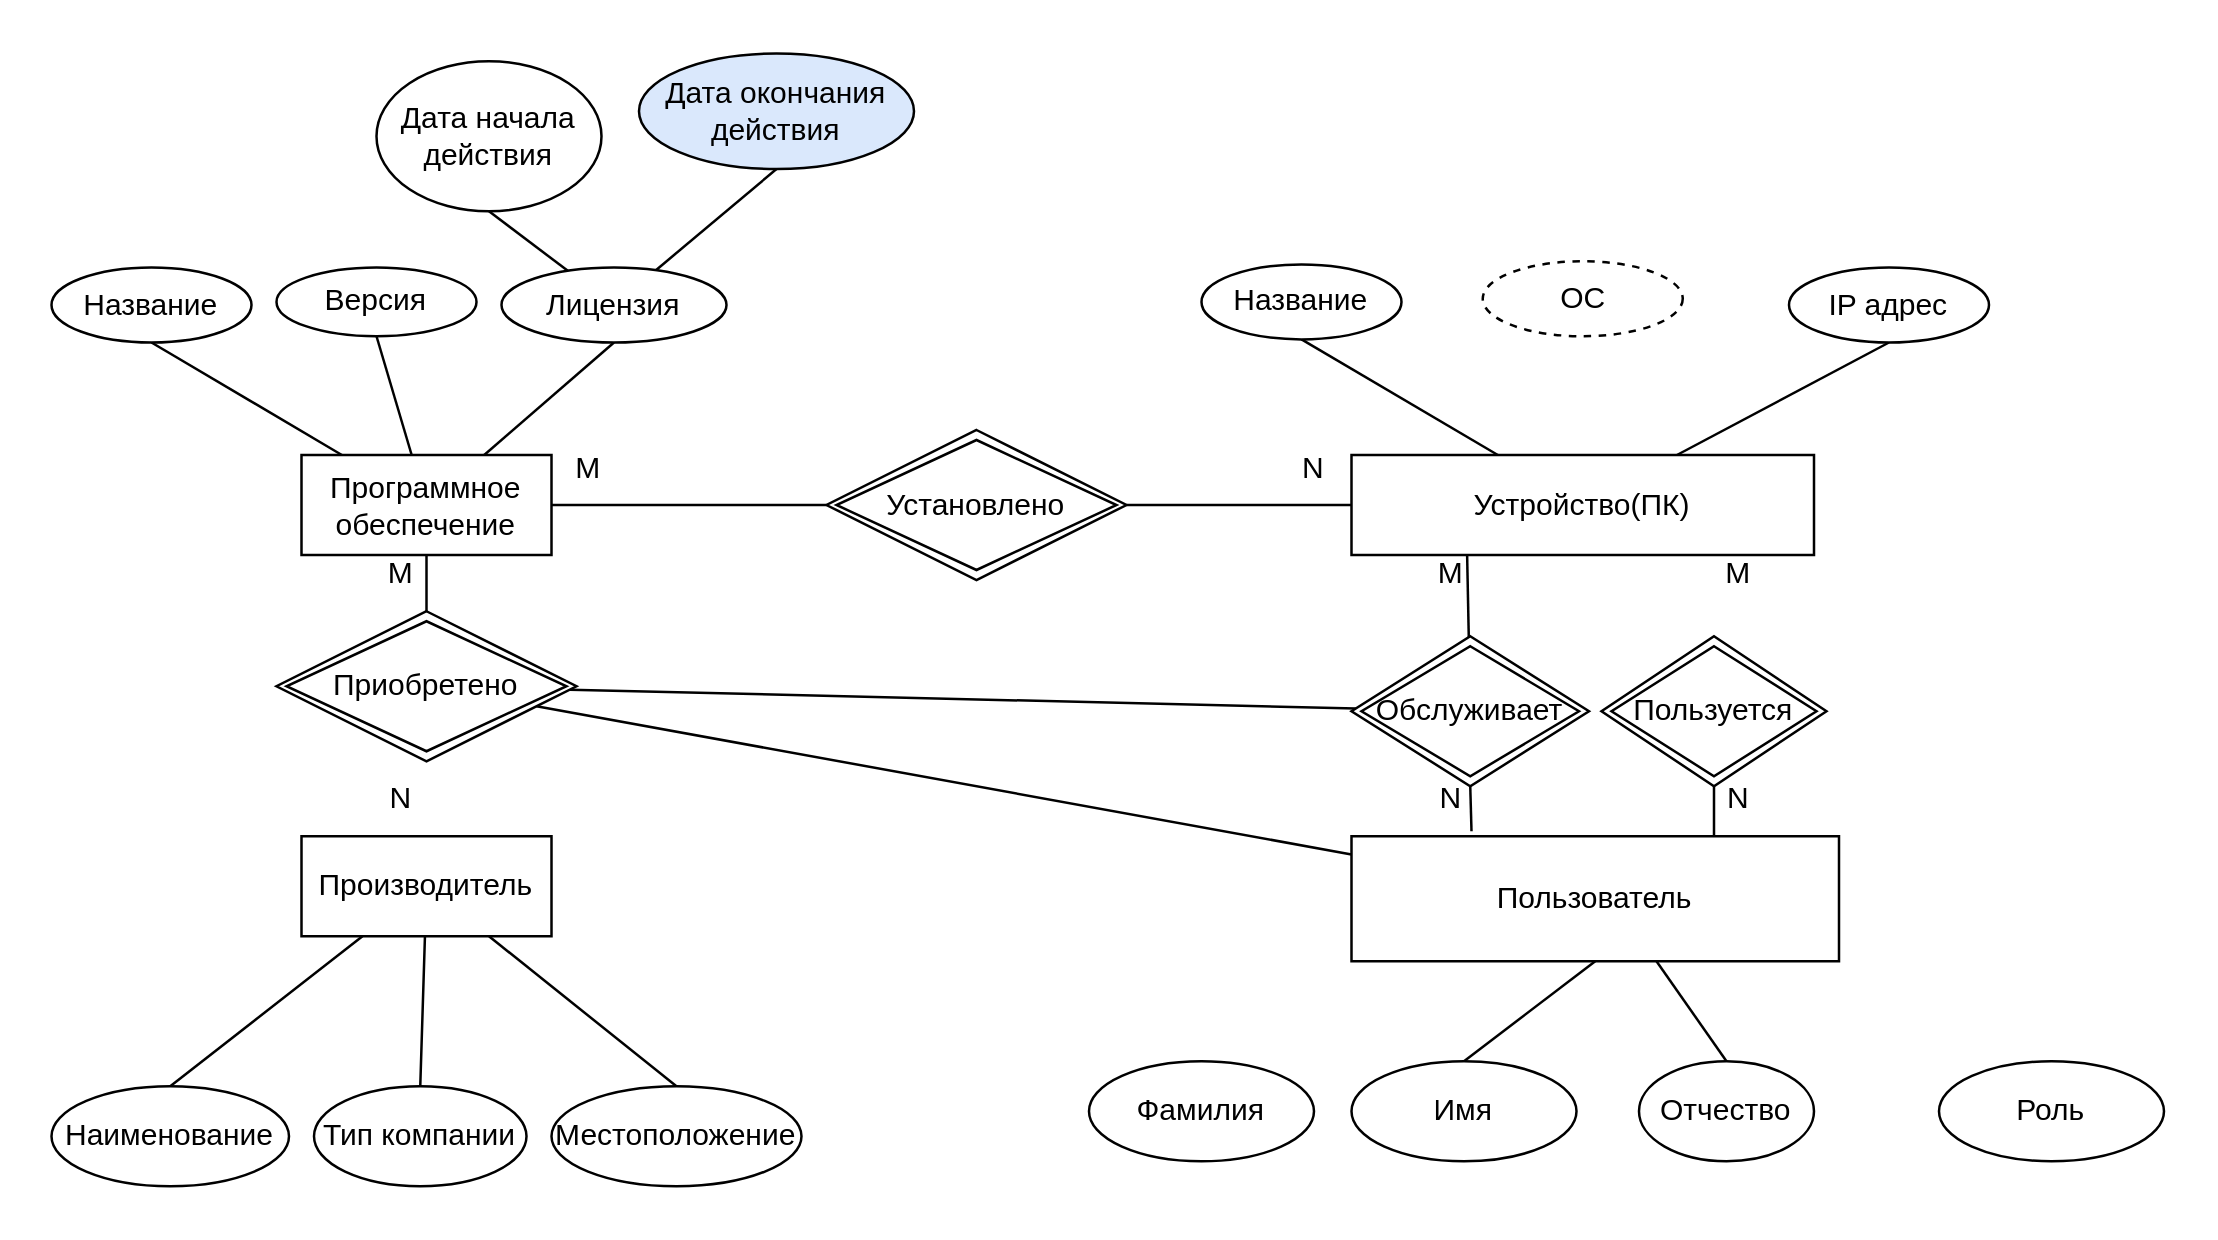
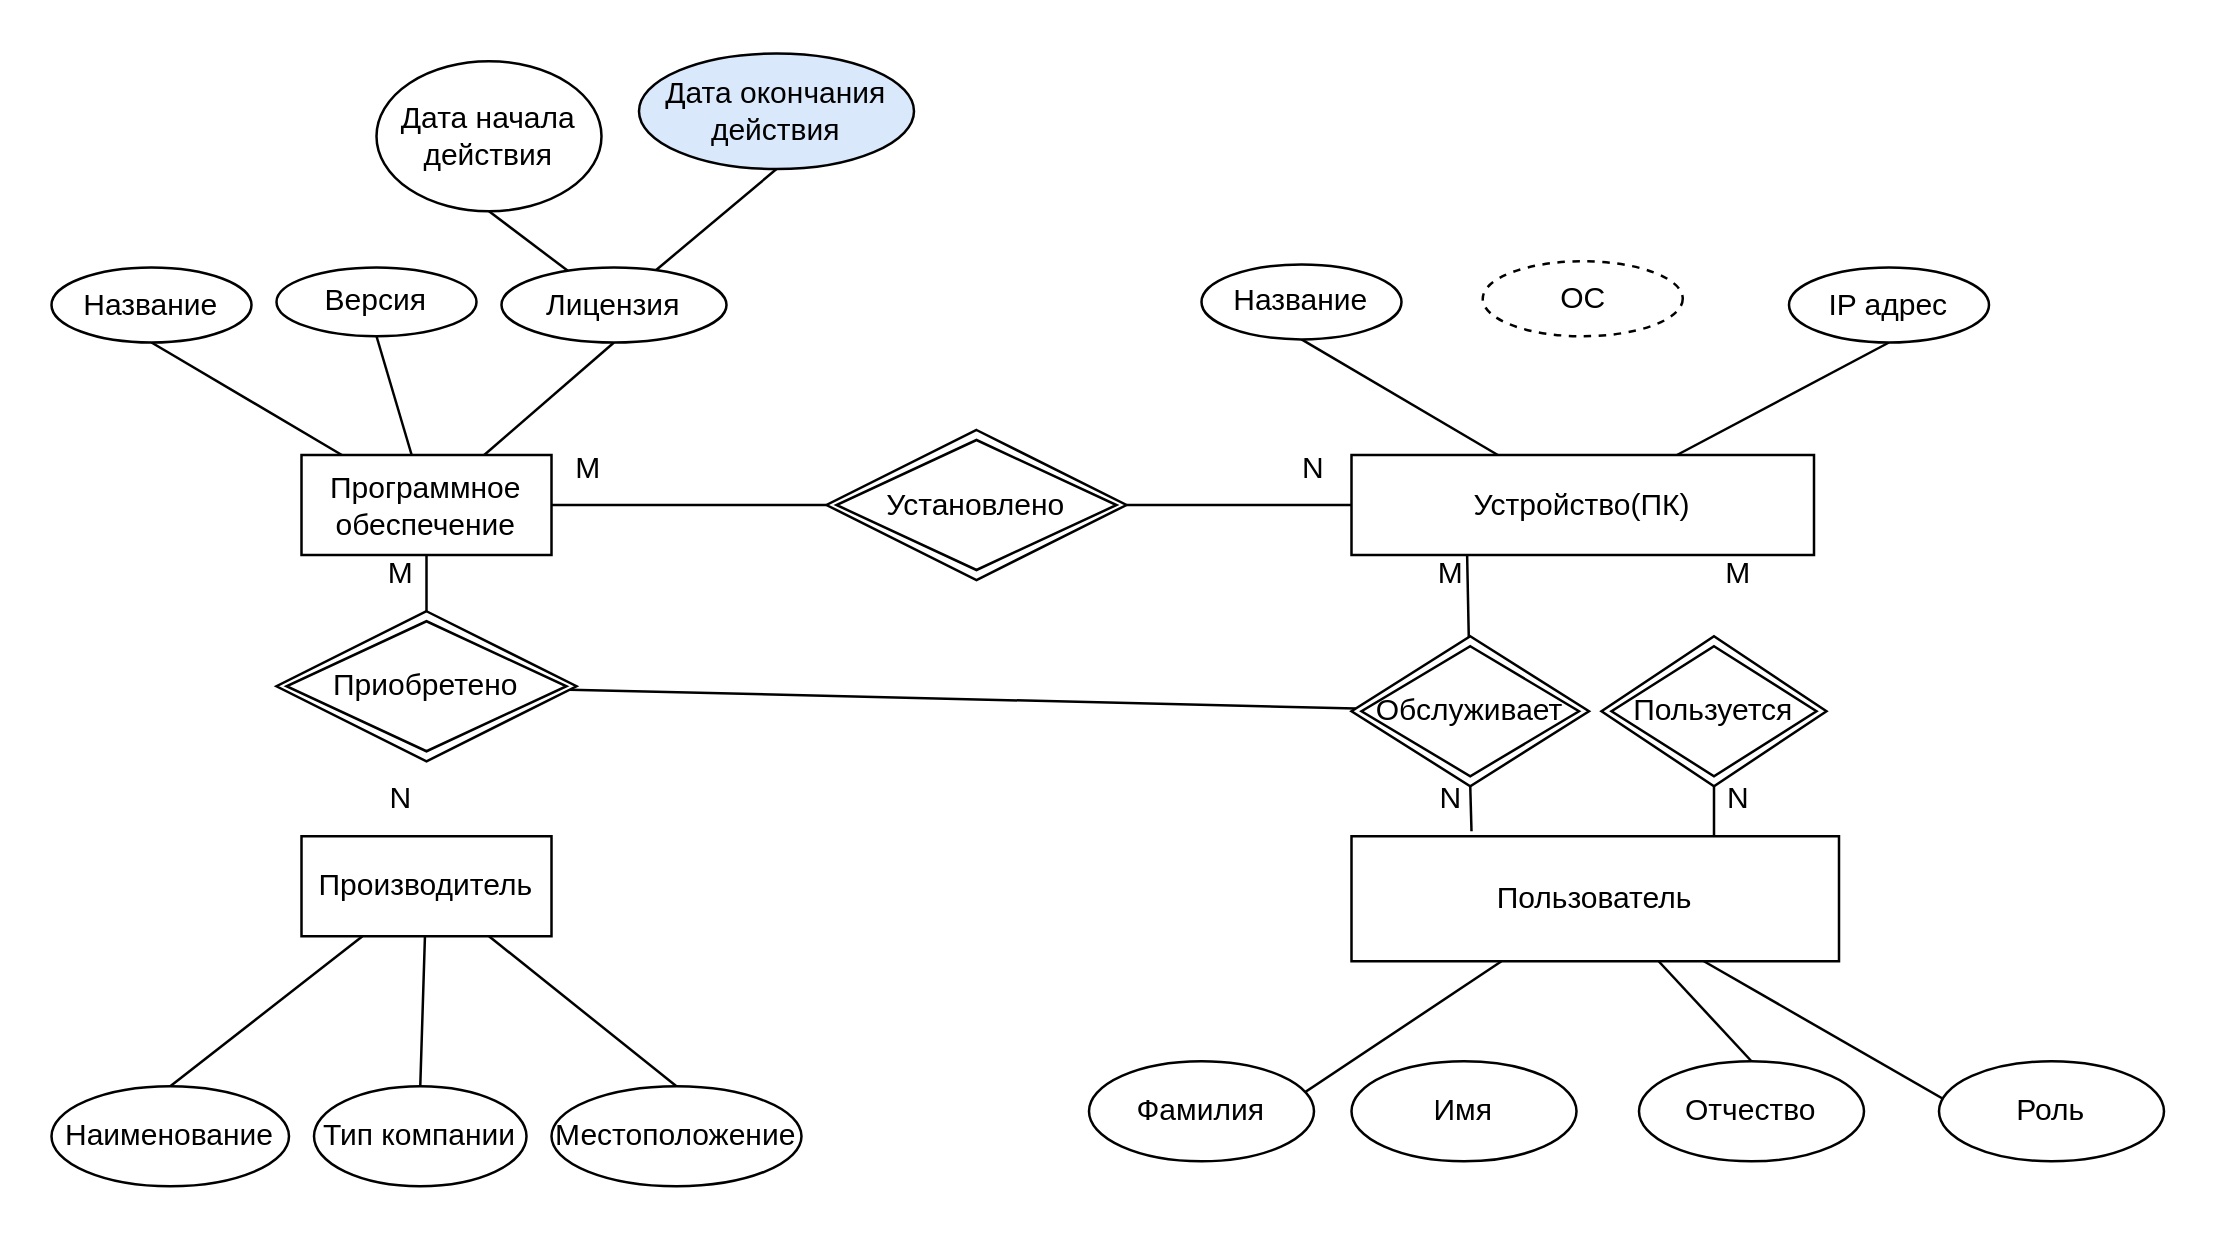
- <mxCell id="23" style="rounded=0;orthogonalLoop=1;jettySize=auto;html=1;endArrow=none;endFill=0;" edge="1" parent="1" source="29" target="51"><mxGeometry relative="1" as="geometry" /></mxCell>
+ <mxCell id="23" style="rounded=0;orthogonalLoop=1;jettySize=auto;html=1;entryX=0.5;entryY=1;entryDx=0;entryDy=0;endArrow=none;endFill=0;" edge="1" parent="1" source="29" target="30"><mxGeometry relative="1" as="geometry" /></mxCell>
- <mxCell id="27" style="rounded=0;orthogonalLoop=1;jettySize=auto;html=1;exitX=0.5;exitY=1;exitDx=0;exitDy=0;entryX=0.5;entryY=0;entryDx=0;entryDy=0;endArrow=none;endFill=0;" edge="1" parent="1" source="29" target="41"><mxGeometry relative="1" as="geometry" /></mxCell>
+ <mxCell id="24" style="rounded=0;orthogonalLoop=1;jettySize=auto;html=1;entryX=0.5;entryY=1;entryDx=0;entryDy=0;endArrow=none;endFill=0;" edge="1" parent="1" source="29" target="31"><mxGeometry relative="1" as="geometry" /></mxCell>
- <mxCell id="42" value="Отчество" style="ellipse;whiteSpace=wrap;html=1;align=center;" vertex="1" parent="1"><mxGeometry x="655" y="424" width="70" height="40" as="geometry" /></mxCell>
+ <mxCell id="42" value="Отчество" style="ellipse;whiteSpace=wrap;html=1;align=center;" vertex="1" parent="1"><mxGeometry x="655" y="424" width="90" height="40" as="geometry" /></mxCell>
